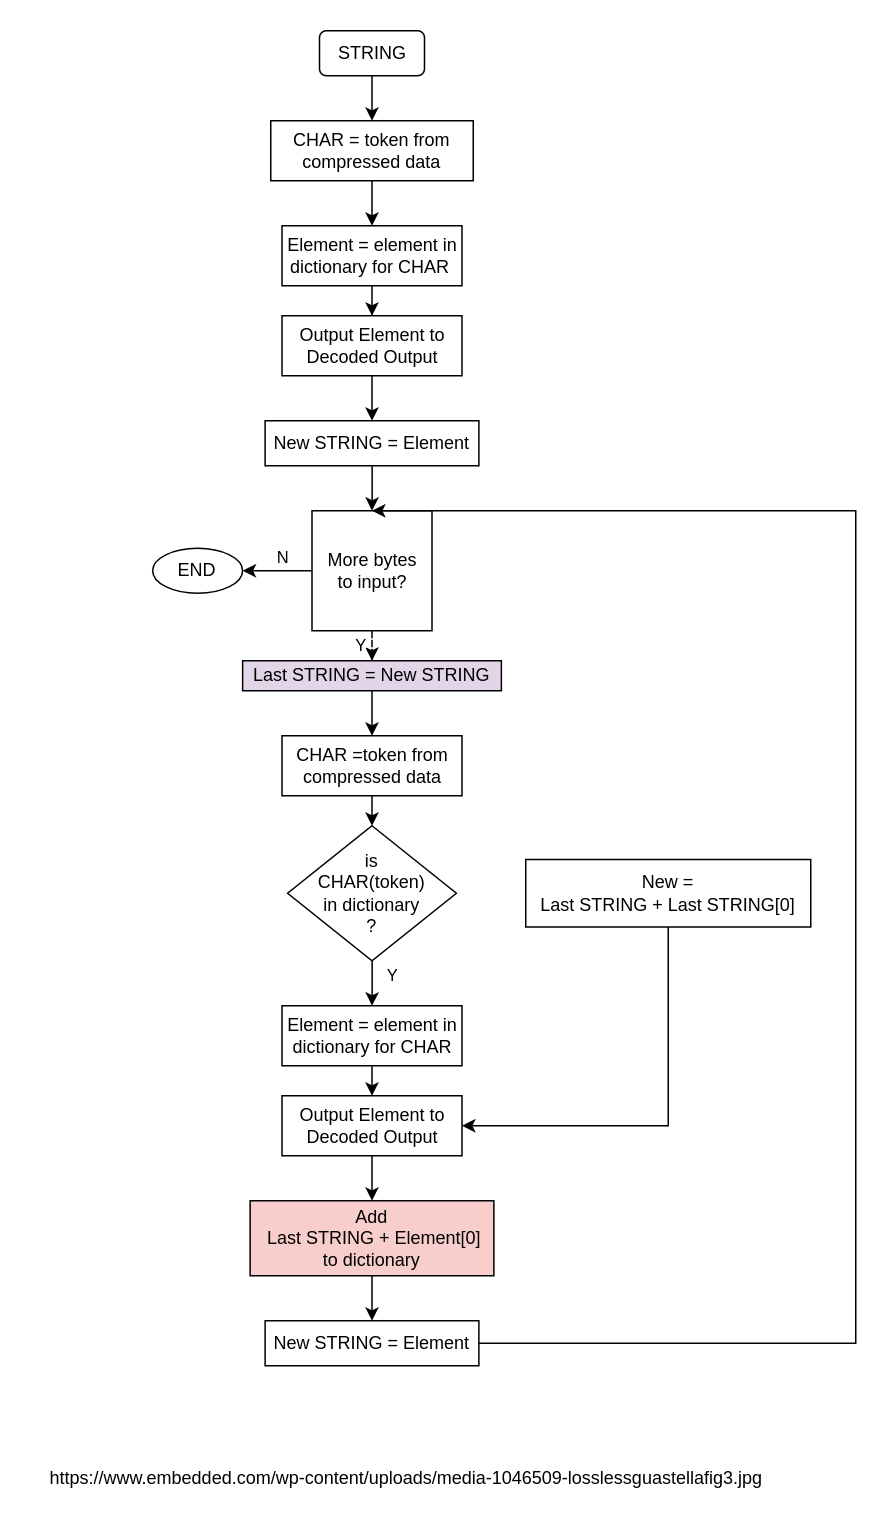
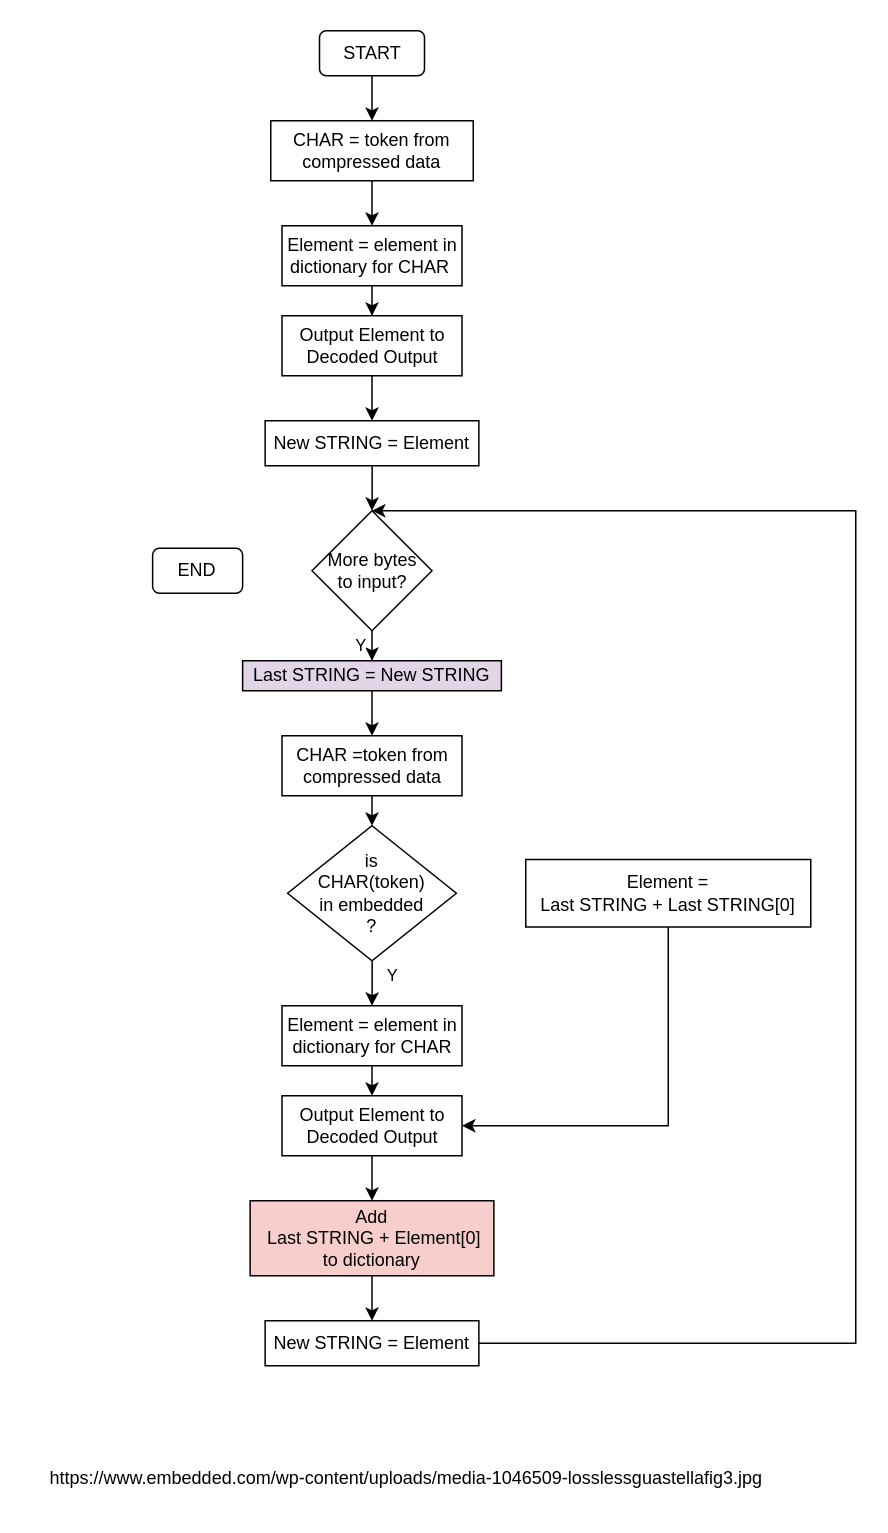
- <mxCell id="5" value="STRING" style="rounded=1;whiteSpace=wrap;html=1;" vertex="1" parent="1"><mxGeometry x="212.5" y="20" width="70" height="30" as="geometry" /></mxCell>
+ <mxCell id="5" value="START" style="rounded=1;whiteSpace=wrap;html=1;" vertex="1" parent="1"><mxGeometry x="212.5" y="20" width="70" height="30" as="geometry" /></mxCell>
- <mxCell id="31" value="END" style="ellipse;whiteSpace=wrap;html=1;" vertex="1" parent="1"><mxGeometry x="101.25" y="365" width="60" height="30" as="geometry" /></mxCell>
+ <mxCell id="31" value="END" style="rounded=1;whiteSpace=wrap;html=1;" vertex="1" parent="1"><mxGeometry x="101.25" y="365" width="60" height="30" as="geometry" /></mxCell>
- <mxCell id="14" style="edgeStyle=orthogonalEdgeStyle;rounded=0;orthogonalLoop=1;jettySize=auto;html=1;exitX=0;exitY=0.5;exitDx=0;exitDy=0;entryX=1;entryY=0.5;entryDx=0;entryDy=0;" edge="1" parent="1" source="16" target="31"><mxGeometry relative="1" as="geometry" /></mxCell>
- <mxCell id="15" value="N" style="edgeLabel;html=1;align=center;verticalAlign=middle;resizable=0;points=[];" vertex="1" connectable="0" parent="14"><mxGeometry x="0.116" y="3" relative="1" as="geometry"><mxPoint x="6" y="-13" as="offset" /></mxGeometry></mxCell>
- <mxCell id="16" value="More bytes &lt;br&gt;to input?" style="whiteSpace=wrap;html=1;rounded=0;" vertex="1" parent="1"><mxGeometry x="207.5" y="340" width="80" height="80" as="geometry" /></mxCell>
+ <mxCell id="16" value="More bytes &lt;br&gt;to input?" style="rhombus;whiteSpace=wrap;html=1;" vertex="1" parent="1"><mxGeometry x="207.5" y="340" width="80" height="80" as="geometry" /></mxCell>
- <mxCell id="12" style="edgeStyle=orthogonalEdgeStyle;rounded=0;orthogonalLoop=1;jettySize=auto;html=1;entryX=0.5;entryY=0;entryDx=0;entryDy=0;dashed=1;" edge="1" parent="1" source="16" target="18"><mxGeometry relative="1" as="geometry" /></mxCell>
+ <mxCell id="12" style="edgeStyle=orthogonalEdgeStyle;rounded=0;orthogonalLoop=1;jettySize=auto;html=1;entryX=0.5;entryY=0;entryDx=0;entryDy=0;" edge="1" parent="1" source="16" target="18"><mxGeometry relative="1" as="geometry" /></mxCell>
- <mxCell id="23" value="is&lt;br&gt;CHAR(token)&lt;br&gt;in dictionary&lt;br&gt;?" style="rhombus;whiteSpace=wrap;html=1;" vertex="1" parent="1"><mxGeometry x="191.25" y="550" width="112.5" height="90" as="geometry" /></mxCell>
+ <mxCell id="23" value="is&lt;br&gt;CHAR(token)&lt;br&gt;in embedded&lt;br&gt;?" style="rhombus;whiteSpace=wrap;html=1;" vertex="1" parent="1"><mxGeometry x="191.25" y="550" width="112.5" height="90" as="geometry" /></mxCell>
- <mxCell id="35" value="New = &lt;br&gt;Last STRING + Last STRING[0]" style="rounded=0;whiteSpace=wrap;html=1;" vertex="1" parent="1"><mxGeometry x="350" y="572.5" width="190" height="45" as="geometry" /></mxCell>
+ <mxCell id="35" value="Element = &lt;br&gt;Last STRING + Last STRING[0]" style="rounded=0;whiteSpace=wrap;html=1;" vertex="1" parent="1"><mxGeometry x="350" y="572.5" width="190" height="45" as="geometry" /></mxCell>
